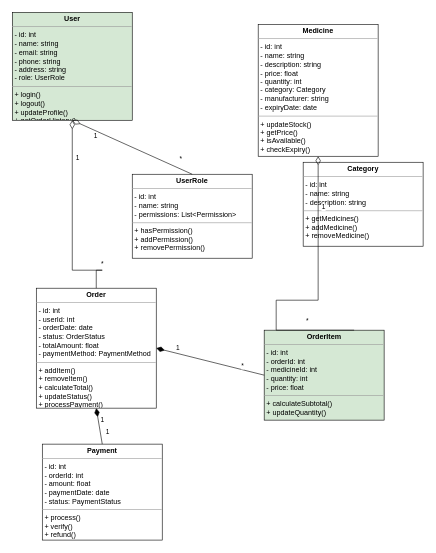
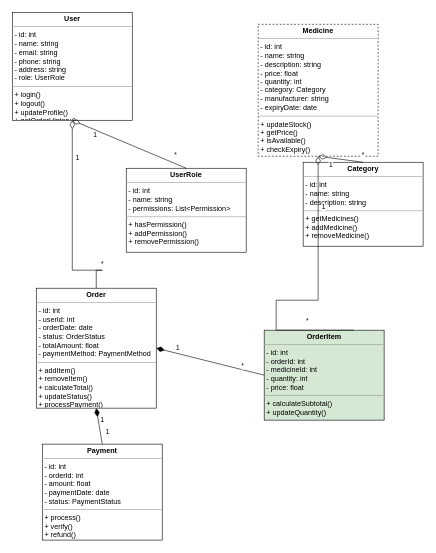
- <mxCell id="2" value="&lt;p style=&quot;margin:0px;margin-top:4px;text-align:center;&quot;&gt;&lt;b&gt;User&lt;/b&gt;&lt;/p&gt;&lt;hr size=&quot;1&quot;/&gt;&lt;p style=&quot;margin:0px;margin-left:4px;&quot;&gt;- id: int&lt;br&gt;- name: string&lt;br&gt;- email: string&lt;br&gt;- phone: string&lt;br&gt;- address: string&lt;br&gt;- role: UserRole&lt;/p&gt;&lt;hr size=&quot;1&quot;/&gt;&lt;p style=&quot;margin:0px;margin-left:4px;&quot;&gt;+ login()&lt;br&gt;+ logout()&lt;br&gt;+ updateProfile()&lt;br&gt;+ getOrderHistory()&lt;/p&gt;" style="verticalAlign=top;align=left;overflow=fill;fontSize=12;fontFamily=Helvetica;html=1;whiteSpace=wrap;fillColor=#d5e8d4;" parent="1" vertex="1"><mxGeometry x="20" y="20" width="200" height="180" as="geometry" /></mxCell>
+ <mxCell id="2" value="&lt;p style=&quot;margin:0px;margin-top:4px;text-align:center;&quot;&gt;&lt;b&gt;User&lt;/b&gt;&lt;/p&gt;&lt;hr size=&quot;1&quot;/&gt;&lt;p style=&quot;margin:0px;margin-left:4px;&quot;&gt;- id: int&lt;br&gt;- name: string&lt;br&gt;- email: string&lt;br&gt;- phone: string&lt;br&gt;- address: string&lt;br&gt;- role: UserRole&lt;/p&gt;&lt;hr size=&quot;1&quot;/&gt;&lt;p style=&quot;margin:0px;margin-left:4px;&quot;&gt;+ login()&lt;br&gt;+ logout()&lt;br&gt;+ updateProfile()&lt;br&gt;+ getOrderHistory()&lt;/p&gt;" style="verticalAlign=top;align=left;overflow=fill;fontSize=12;fontFamily=Helvetica;html=1;whiteSpace=wrap;" parent="1" vertex="1"><mxGeometry x="20" y="20" width="200" height="180" as="geometry" /></mxCell>
- <mxCell id="4" value="&lt;p style=&quot;margin:0px;margin-top:4px;text-align:center;&quot;&gt;&lt;b&gt;Medicine&lt;/b&gt;&lt;/p&gt;&lt;hr size=&quot;1&quot;/&gt;&lt;p style=&quot;margin:0px;margin-left:4px;&quot;&gt;- id: int&lt;br&gt;- name: string&lt;br&gt;- description: string&lt;br&gt;- price: float&lt;br&gt;- quantity: int&lt;br&gt;- category: Category&lt;br&gt;- manufacturer: string&lt;br&gt;- expiryDate: date&lt;/p&gt;&lt;hr size=&quot;1&quot;/&gt;&lt;p style=&quot;margin:0px;margin-left:4px;&quot;&gt;+ updateStock()&lt;br&gt;+ getPrice()&lt;br&gt;+ isAvailable()&lt;br&gt;+ checkExpiry()&lt;br&gt;+ updatePrice()&lt;/p&gt;" style="verticalAlign=top;align=left;overflow=fill;fontSize=12;fontFamily=Helvetica;html=1;whiteSpace=wrap;" parent="1" vertex="1"><mxGeometry x="430" y="40" width="200" height="220" as="geometry" /></mxCell>
+ <mxCell id="4" value="&lt;p style=&quot;margin:0px;margin-top:4px;text-align:center;&quot;&gt;&lt;b&gt;Medicine&lt;/b&gt;&lt;/p&gt;&lt;hr size=&quot;1&quot;/&gt;&lt;p style=&quot;margin:0px;margin-left:4px;&quot;&gt;- id: int&lt;br&gt;- name: string&lt;br&gt;- description: string&lt;br&gt;- price: float&lt;br&gt;- quantity: int&lt;br&gt;- category: Category&lt;br&gt;- manufacturer: string&lt;br&gt;- expiryDate: date&lt;/p&gt;&lt;hr size=&quot;1&quot;/&gt;&lt;p style=&quot;margin:0px;margin-left:4px;&quot;&gt;+ updateStock()&lt;br&gt;+ getPrice()&lt;br&gt;+ isAvailable()&lt;br&gt;+ checkExpiry()&lt;br&gt;+ updatePrice()&lt;/p&gt;" style="verticalAlign=top;align=left;overflow=fill;fontSize=12;fontFamily=Helvetica;html=1;whiteSpace=wrap;dashed=1;" parent="1" vertex="1"><mxGeometry x="430" y="40" width="200" height="220" as="geometry" /></mxCell>
+ <mxCell id="21" value="" style="endArrow=diamondThin;endFill=0;endSize=12;html=1;rounded=0;exitX=0.5;exitY=0;exitDx=0;exitDy=0;entryX=0.5;entryY=1;entryDx=0;entryDy=0;" parent="1" source="5" target="4" edge="1"><mxGeometry width="160" relative="1" as="geometry"><mxPoint x="280" y="430" as="sourcePoint" /><mxPoint x="440" y="430" as="targetPoint" /></mxGeometry></mxCell>
+ <mxCell id="22" value="1" style="edgeLabel;html=1;align=center;verticalAlign=middle;resizable=0;points=[];" parent="21" vertex="1" connectable="0"><mxGeometry x="0.7" y="1" relative="1" as="geometry"><mxPoint x="9" y="11" as="offset" /></mxGeometry></mxCell>
+ <mxCell id="23" value="*" style="edgeLabel;html=1;align=center;verticalAlign=middle;resizable=0;points=[];" parent="21" vertex="1" connectable="0"><mxGeometry x="-0.7" y="-1" relative="1" as="geometry"><mxPoint x="10" y="-11" as="offset" /></mxGeometry></mxCell>
- <mxCell id="3" value="&lt;p style=&quot;margin:0px;margin-top:4px;text-align:center;&quot;&gt;&lt;b&gt;UserRole&lt;/b&gt;&lt;/p&gt;&lt;hr size=&quot;1&quot;/&gt;&lt;p style=&quot;margin:0px;margin-left:4px;&quot;&gt;- id: int&lt;br&gt;- name: string&lt;br&gt;- permissions: List&amp;lt;Permission&amp;gt;&lt;/p&gt;&lt;hr size=&quot;1&quot;/&gt;&lt;p style=&quot;margin:0px;margin-left:4px;&quot;&gt;+ hasPermission()&lt;br&gt;+ addPermission()&lt;br&gt;+ removePermission()&lt;/p&gt;" style="verticalAlign=top;align=left;overflow=fill;fontSize=12;fontFamily=Helvetica;html=1;whiteSpace=wrap;" parent="1" vertex="1"><mxGeometry x="220" y="290" width="200" height="140" as="geometry" /></mxCell>
+ <mxCell id="3" value="&lt;p style=&quot;margin:0px;margin-top:4px;text-align:center;&quot;&gt;&lt;b&gt;UserRole&lt;/b&gt;&lt;/p&gt;&lt;hr size=&quot;1&quot;/&gt;&lt;p style=&quot;margin:0px;margin-left:4px;&quot;&gt;- id: int&lt;br&gt;- name: string&lt;br&gt;- permissions: List&amp;lt;Permission&amp;gt;&lt;/p&gt;&lt;hr size=&quot;1&quot;/&gt;&lt;p style=&quot;margin:0px;margin-left:4px;&quot;&gt;+ hasPermission()&lt;br&gt;+ addPermission()&lt;br&gt;+ removePermission()&lt;/p&gt;" style="verticalAlign=top;align=left;overflow=fill;fontSize=12;fontFamily=Helvetica;html=1;whiteSpace=wrap;" parent="1" vertex="1"><mxGeometry x="210" y="280" width="200" height="140" as="geometry" /></mxCell>
